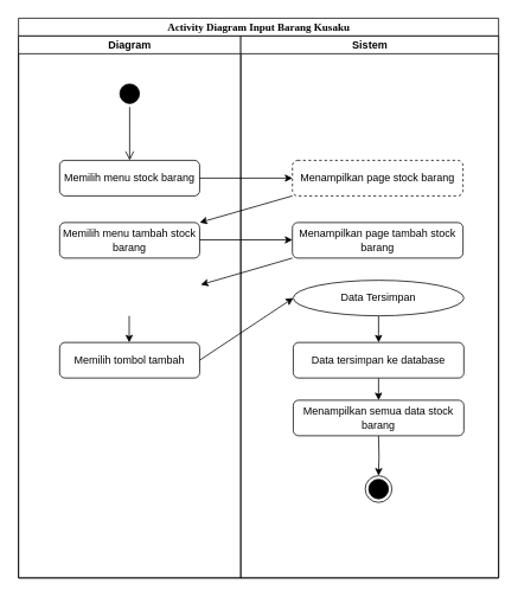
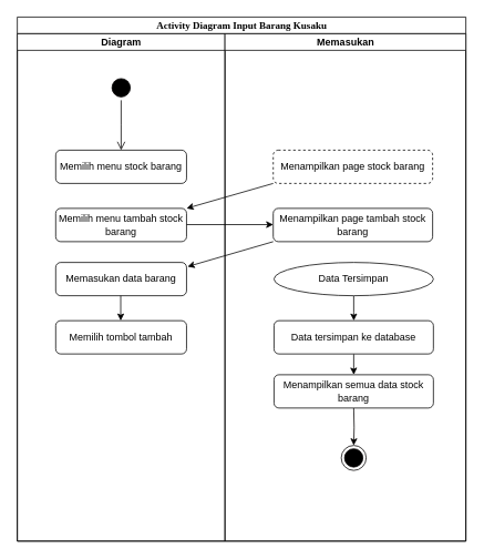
- <mxCell id="12" value="Sistem" style="swimlane;html=1;startSize=20;" parent="2" vertex="1"><mxGeometry x="250" y="20" width="290" height="610" as="geometry" /></mxCell>
+ <mxCell id="12" value="Memasukan" style="swimlane;html=1;startSize=20;" parent="2" vertex="1"><mxGeometry x="250" y="20" width="290" height="610" as="geometry" /></mxCell>
- <mxCell id="23" style="edgeStyle=orthogonalEdgeStyle;rounded=0;orthogonalLoop=1;jettySize=auto;html=1;exitX=1;exitY=0.5;exitDx=0;exitDy=0;entryX=0;entryY=0.5;entryDx=0;entryDy=0;" parent="2" source="6" target="13" edge="1"><mxGeometry relative="1" as="geometry" /></mxCell>
+ <mxCell id="8" value="Memasukan data barang" style="rounded=1;whiteSpace=wrap;html=1;" parent="3" vertex="1"><mxGeometry x="46.25" y="275" width="157.5" height="40" as="geometry" /></mxCell>
- <mxCell id="25" value="" style="endArrow=classic;html=1;rounded=0;exitX=1;exitY=0.5;exitDx=0;exitDy=0;entryX=0;entryY=0.5;entryDx=0;entryDy=0;" edge="1" parent="2" source="9" target="18"><mxGeometry width="50" height="50" relative="1" as="geometry"><mxPoint x="333.12" y="350" as="sourcePoint" /><mxPoint x="230" y="380" as="targetPoint" /></mxGeometry></mxCell>
